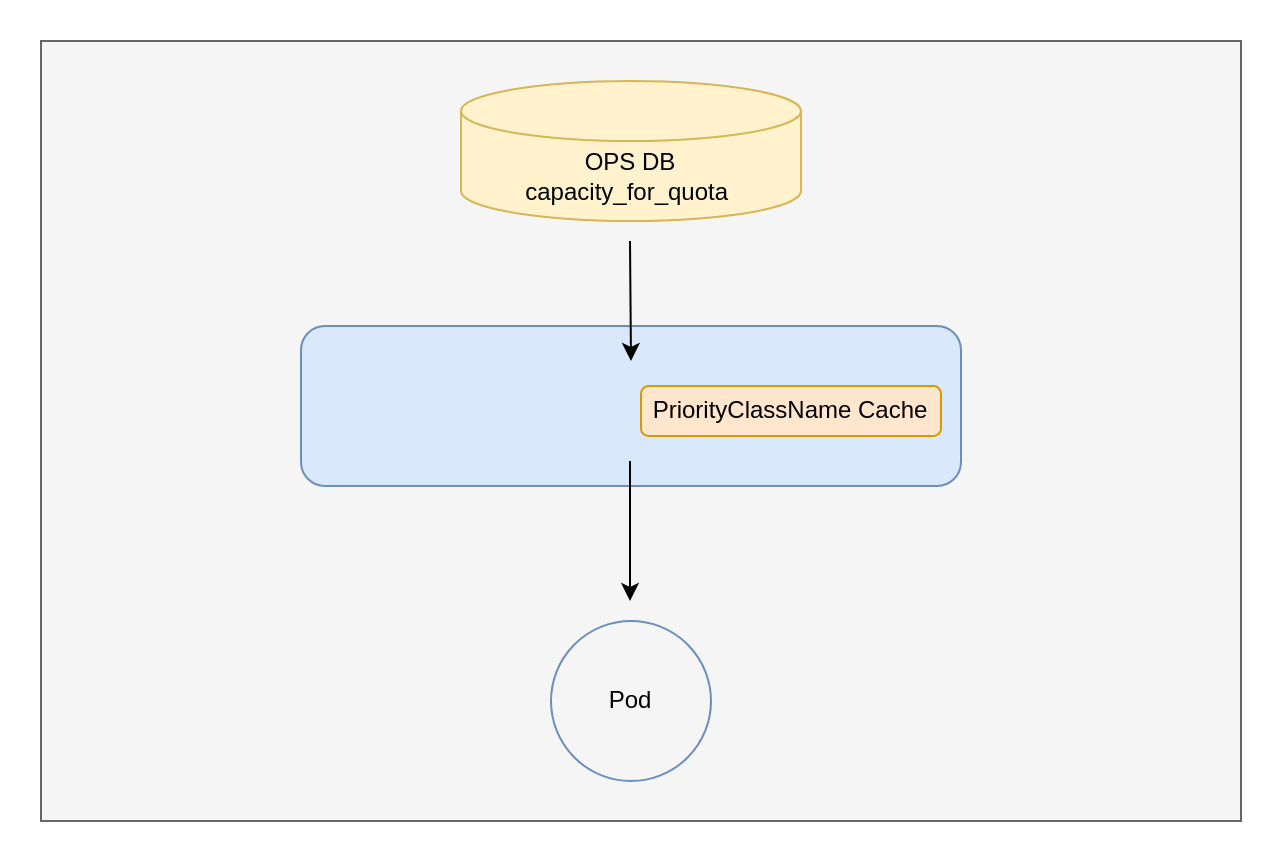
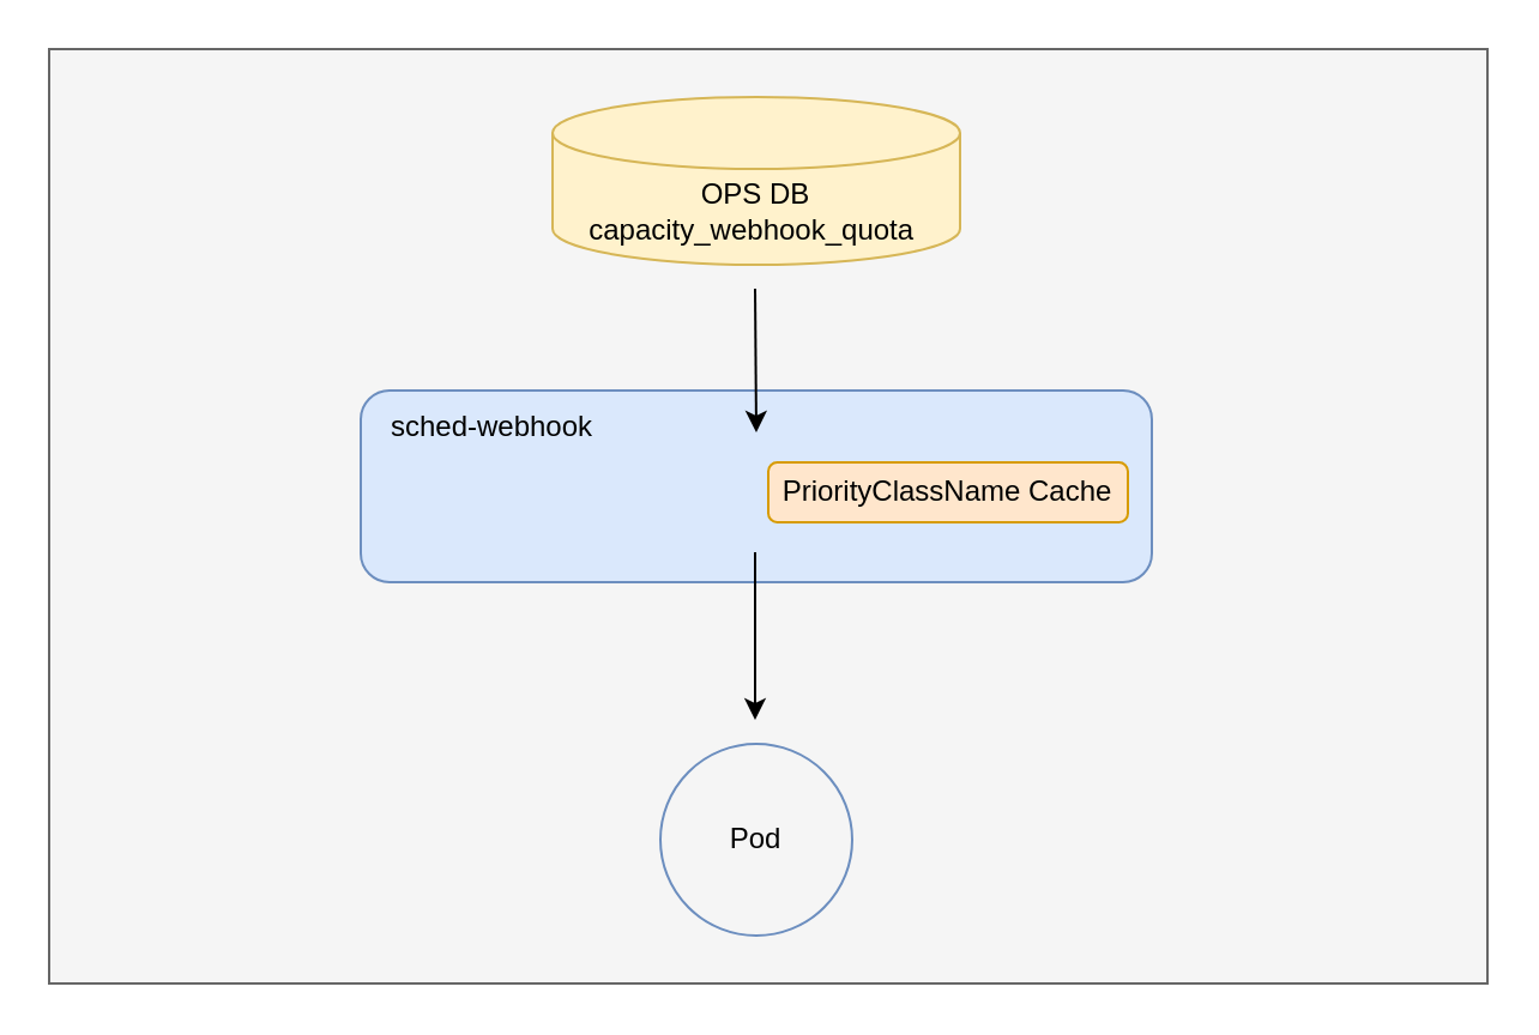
- <mxCell id="3" value="OPS DB&lt;br&gt;capacity_for_quota&amp;nbsp;" style="shape=cylinder3;whiteSpace=wrap;html=1;boundedLbl=1;backgroundOutline=1;size=15;fillColor=#fff2cc;strokeColor=#d6b656;" parent="1" vertex="1"><mxGeometry x="230" y="40" width="170" height="70" as="geometry" /></mxCell>
+ <mxCell id="3" value="OPS DB&lt;br&gt;capacity_webhook_quota&amp;nbsp;" style="shape=cylinder3;whiteSpace=wrap;html=1;boundedLbl=1;backgroundOutline=1;size=15;fillColor=#fff2cc;strokeColor=#d6b656;" parent="1" vertex="1"><mxGeometry x="230" y="40" width="170" height="70" as="geometry" /></mxCell>
+ <mxCell id="9" value="sched-webhook" style="rounded=0;whiteSpace=wrap;html=1;fontColor=#000000;fillColor=none;strokeColor=none;" parent="1" vertex="1"><mxGeometry x="160" y="162.5" width="90" height="30" as="geometry" /></mxCell>
